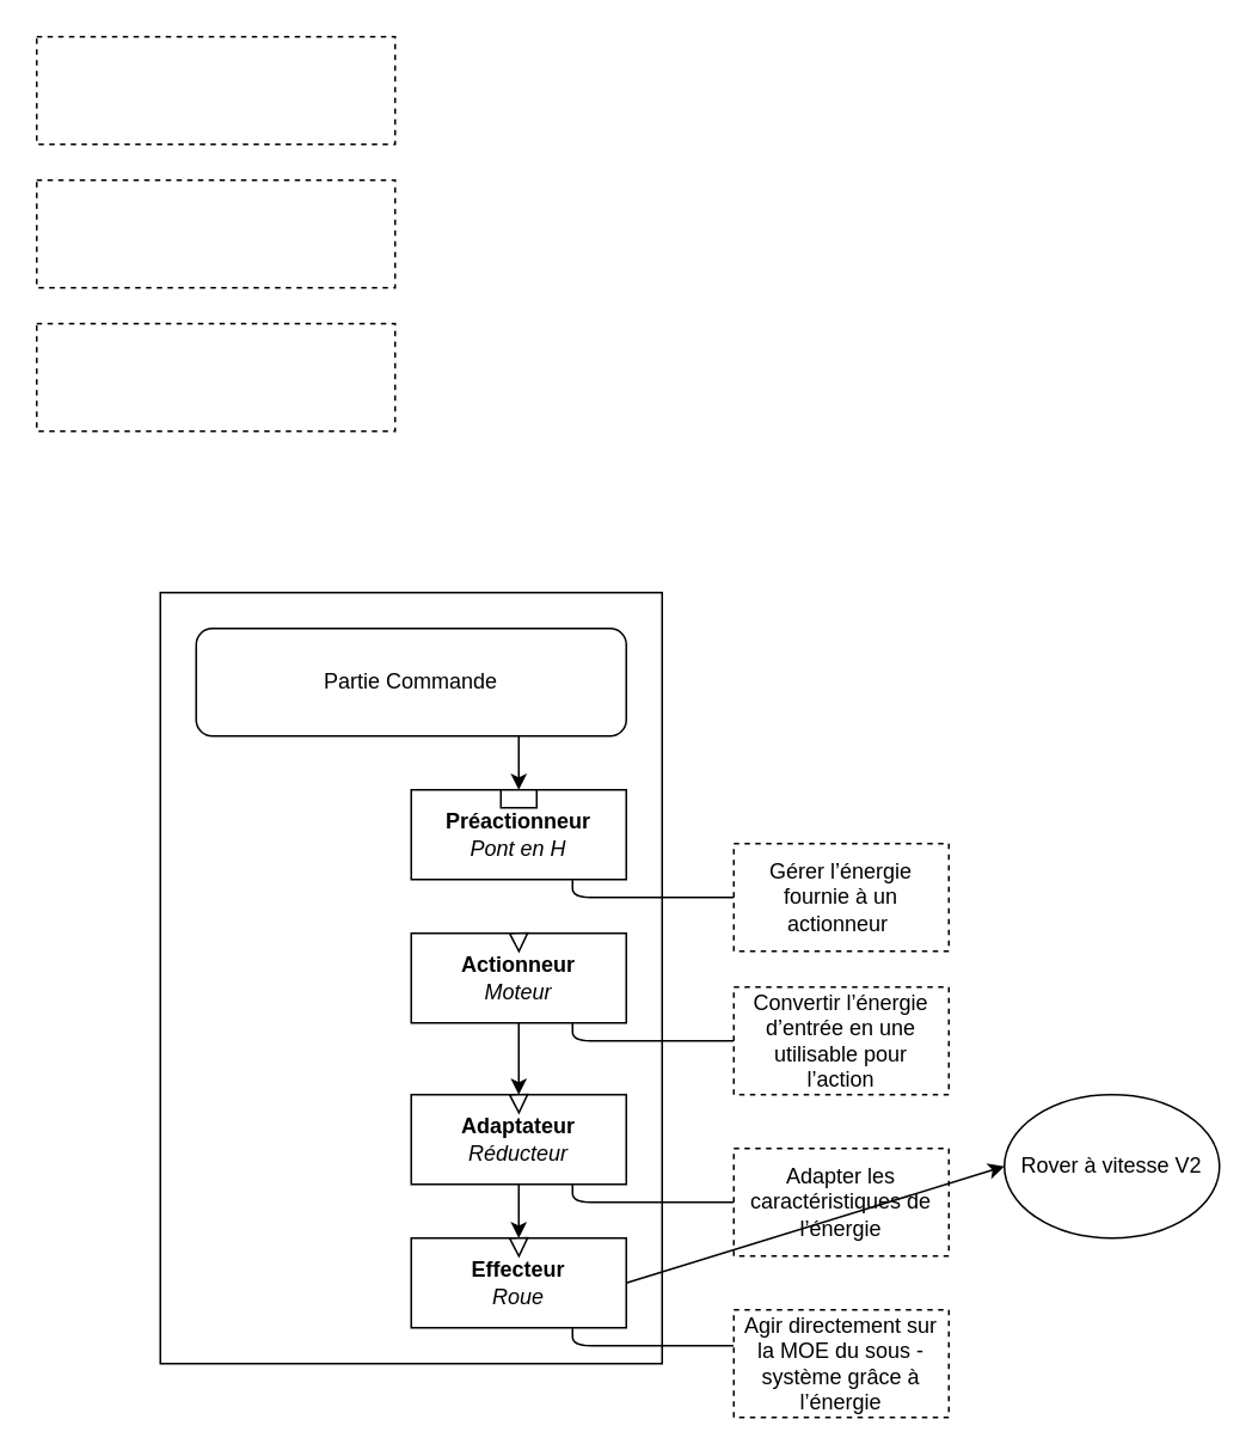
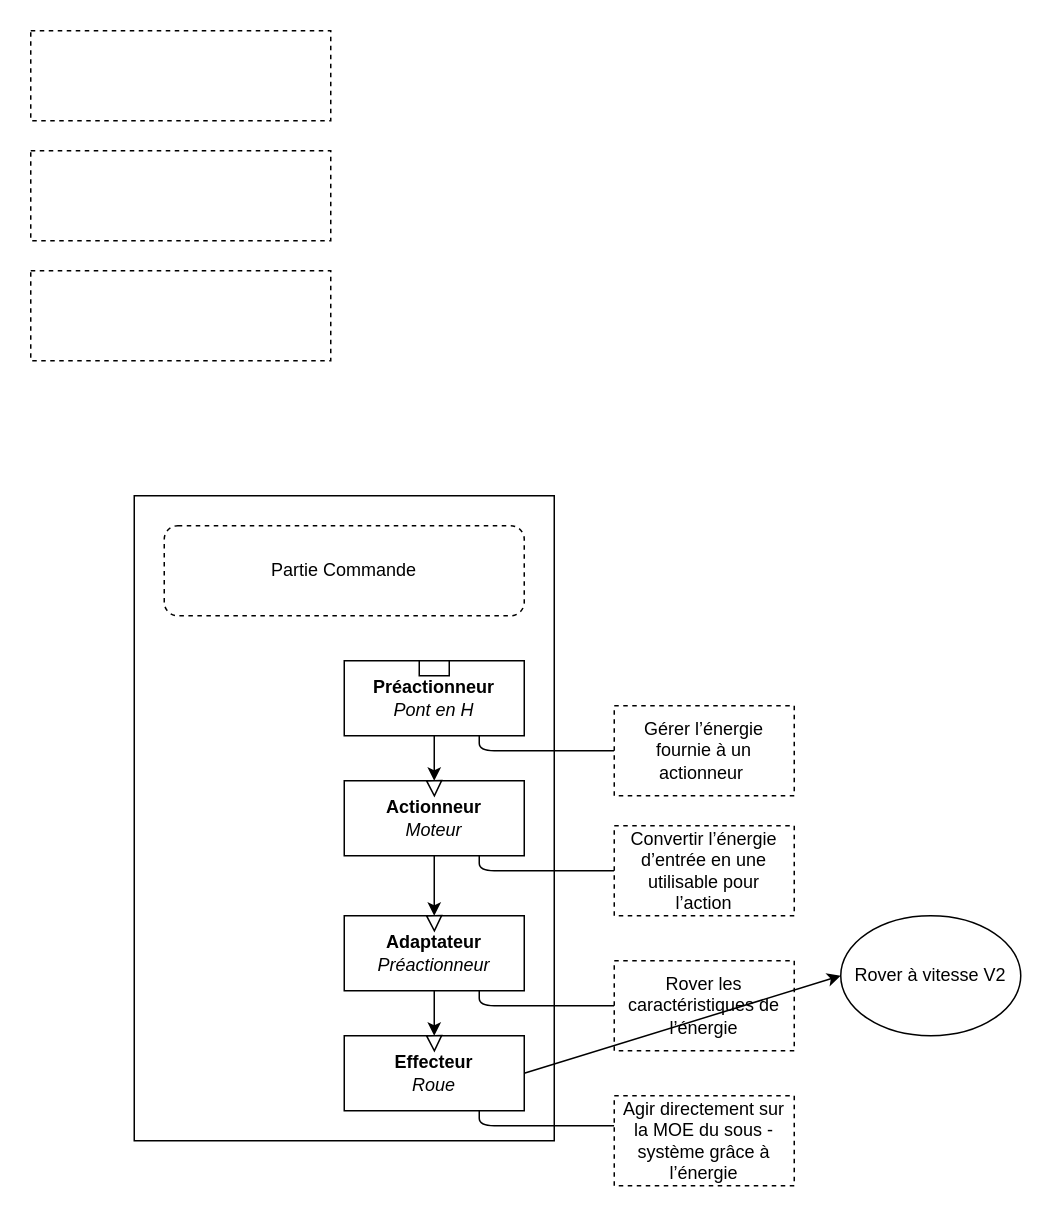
- <mxCell id="3" value="Partie Commande" style="rounded=1;whiteSpace=wrap;html=1;" parent="1" vertex="1"><mxGeometry x="109" y="350" width="240" height="60" as="geometry" /></mxCell>
+ <mxCell id="3" value="Partie Commande" style="rounded=1;whiteSpace=wrap;html=1;dashed=1;" parent="1" vertex="1"><mxGeometry x="109" y="350" width="240" height="60" as="geometry" /></mxCell>
- <mxCell id="8" value="" style="endArrow=classic;html=1;exitX=0.75;exitY=1;exitDx=0;exitDy=0;entryX=0.5;entryY=0;entryDx=0;entryDy=0;" parent="1" source="3" target="4" edge="1"><mxGeometry width="50" height="50" relative="1" as="geometry"><mxPoint x="409" y="600" as="sourcePoint" /><mxPoint x="459" y="550" as="targetPoint" /></mxGeometry></mxCell>
+ <mxCell id="9" value="" style="endArrow=classic;html=1;exitX=0.5;exitY=1;exitDx=0;exitDy=0;entryX=0.5;entryY=0;entryDx=0;entryDy=0;" parent="1" source="4" target="5" edge="1"><mxGeometry width="50" height="50" relative="1" as="geometry"><mxPoint x="409" y="600" as="sourcePoint" /><mxPoint x="459" y="550" as="targetPoint" /></mxGeometry></mxCell>
- <mxCell id="6" value="&lt;b&gt;Adaptateur&lt;/b&gt;&lt;br&gt;&lt;i&gt;Réducteur&lt;/i&gt;" style="rounded=0;whiteSpace=wrap;html=1;" parent="1" vertex="1"><mxGeometry x="229" y="610" width="120" height="50" as="geometry" /></mxCell>
+ <mxCell id="6" value="&lt;b&gt;Adaptateur&lt;/b&gt;&lt;br&gt;&lt;i&gt;Préactionneur&lt;/i&gt;" style="rounded=0;whiteSpace=wrap;html=1;" parent="1" vertex="1"><mxGeometry x="229" y="610" width="120" height="50" as="geometry" /></mxCell>
- <mxCell id="22" value="Adapter les caractéristiques de l’énergie" style="rounded=0;whiteSpace=wrap;html=1;dashed=1;" parent="1" vertex="1"><mxGeometry x="409" y="640" width="120" height="60" as="geometry" /></mxCell>
+ <mxCell id="22" value="Rover les caractéristiques de l’énergie" style="rounded=0;whiteSpace=wrap;html=1;dashed=1;" parent="1" vertex="1"><mxGeometry x="409" y="640" width="120" height="60" as="geometry" /></mxCell>
